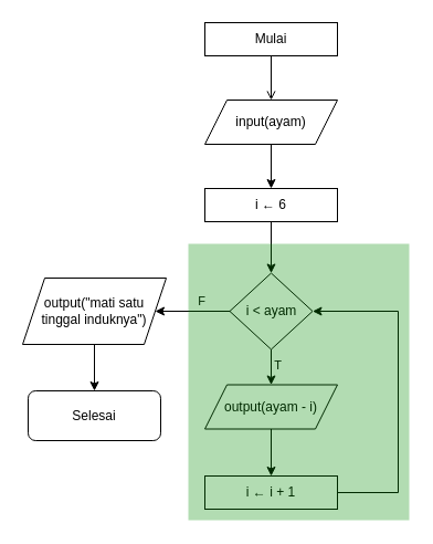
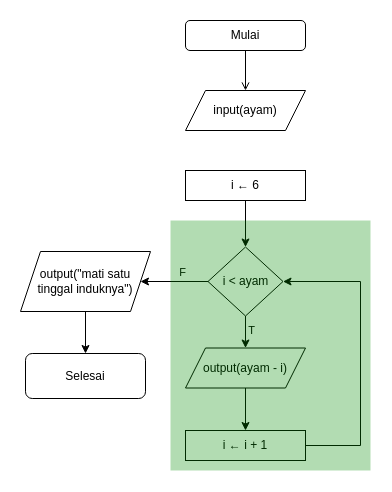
- <mxCell id="4" value="Mulai" style="whiteSpace=wrap;html=1;rounded=0;" parent="2" vertex="1"><mxGeometry x="165" width="120" height="30" as="geometry" /></mxCell>
+ <mxCell id="4" value="Mulai" style="rounded=1;whiteSpace=wrap;html=1;" parent="2" vertex="1"><mxGeometry x="165" width="120" height="30" as="geometry" /></mxCell>
- <mxCell id="6" style="edgeStyle=orthogonalEdgeStyle;rounded=0;orthogonalLoop=1;jettySize=auto;html=1;entryX=0.5;entryY=0;entryDx=0;entryDy=0;" parent="2" source="7" target="21" edge="1"><mxGeometry relative="1" as="geometry" /></mxCell>
